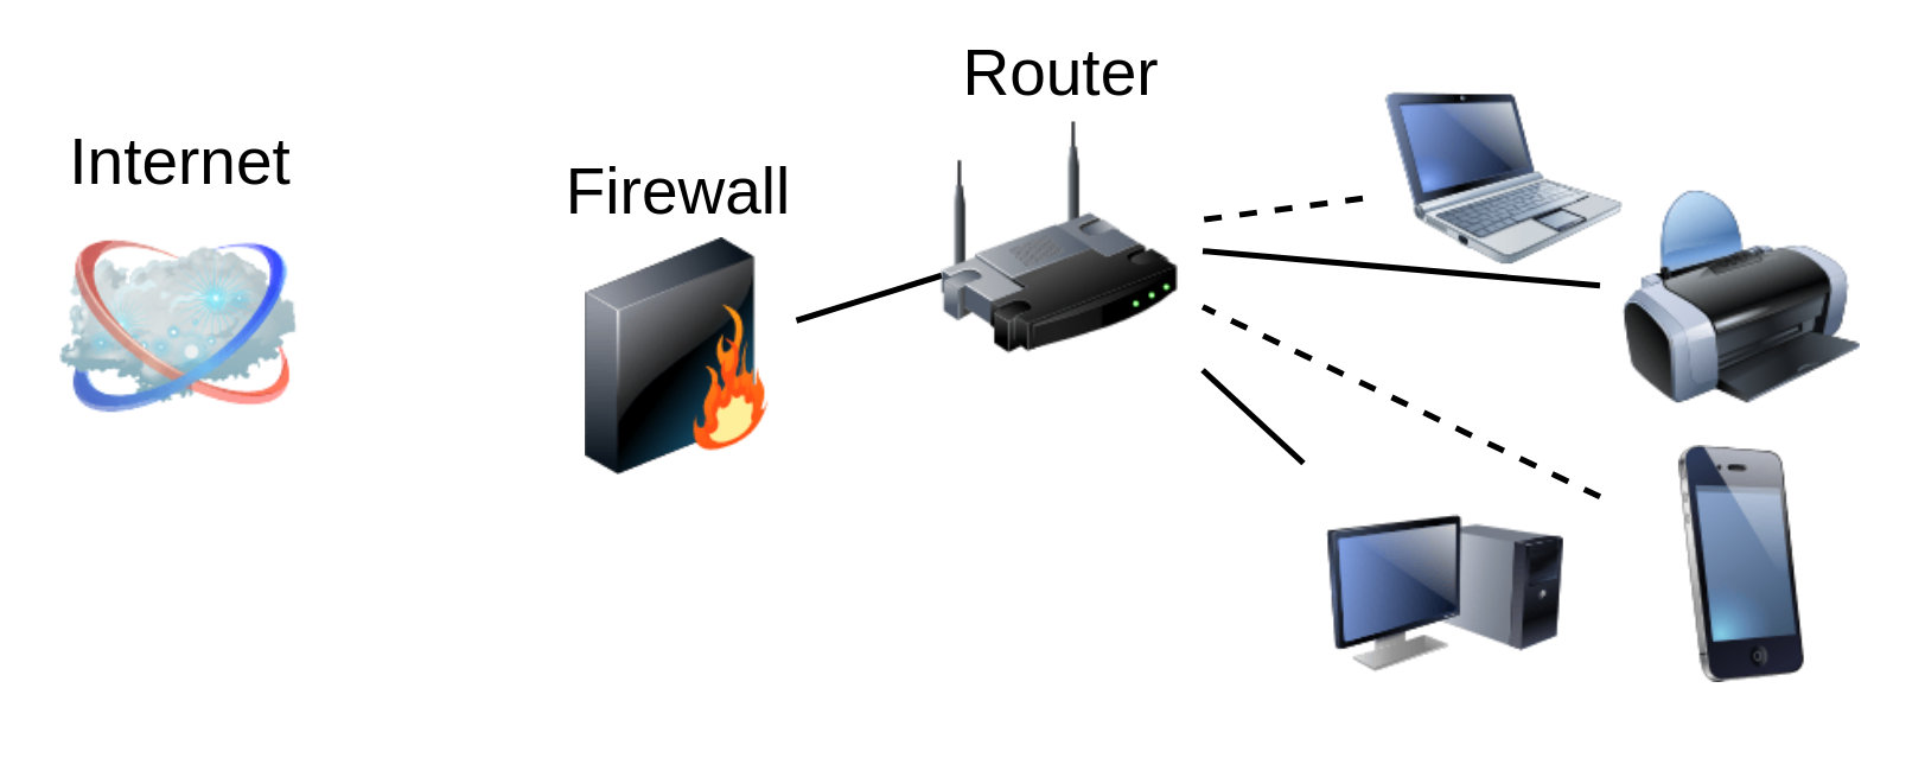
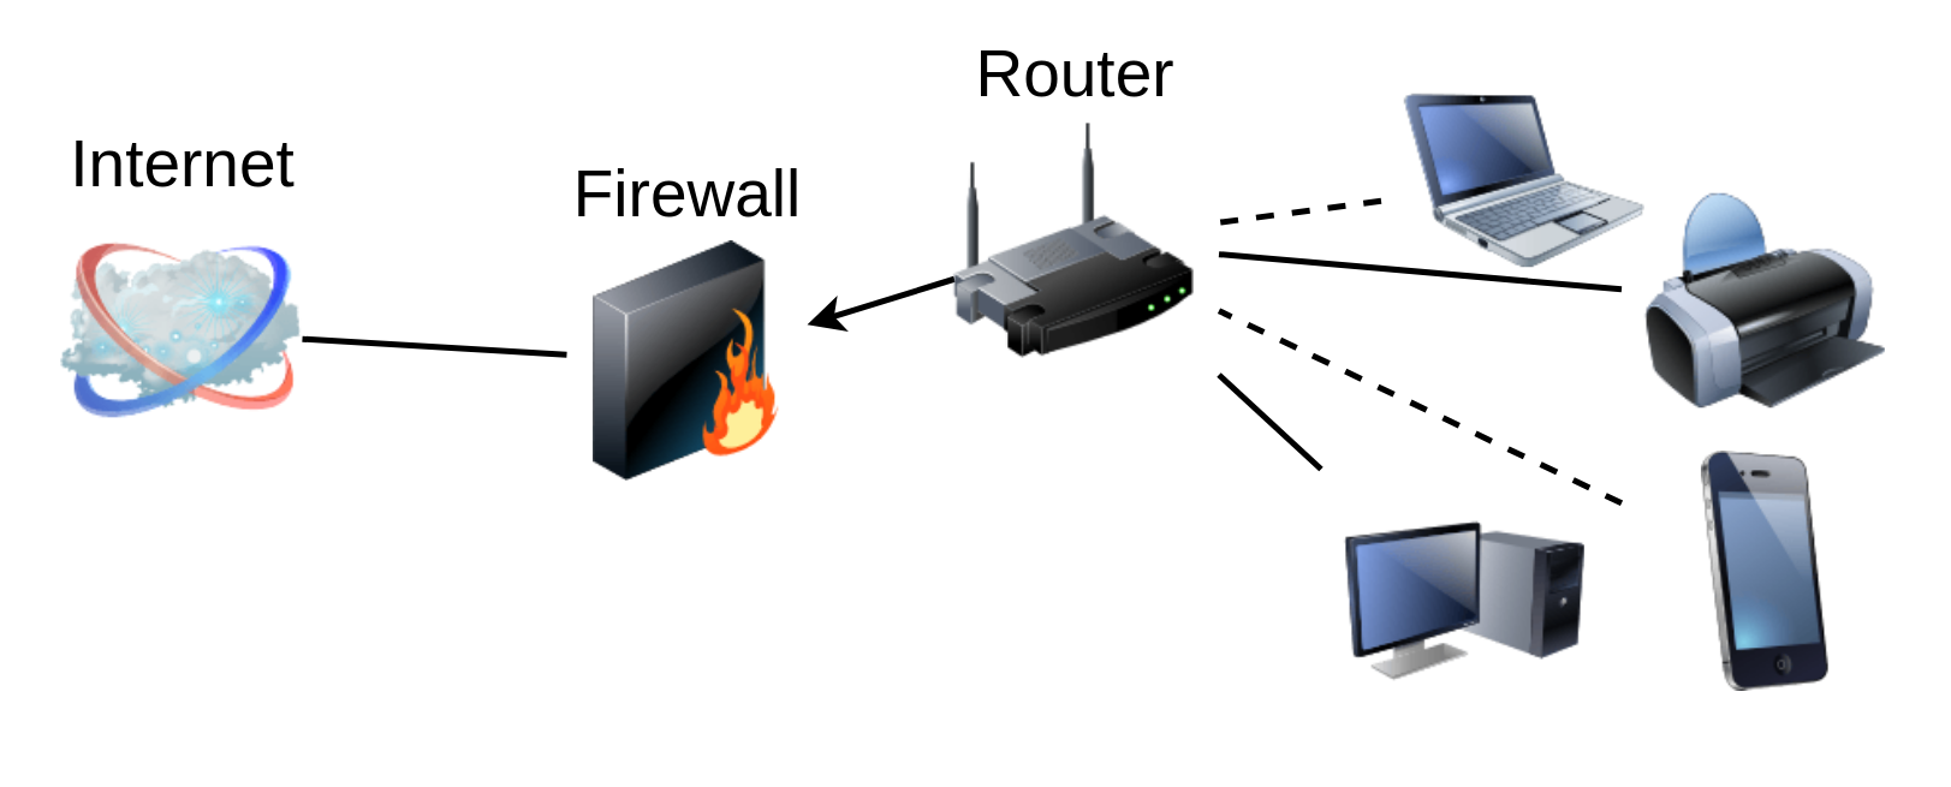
- <mxCell id="2" style="edgeStyle=none;rounded=0;html=1;labelBackgroundColor=none;endArrow=none;strokeWidth=2;fontFamily=Verdana;fontSize=22" parent="1" source="3" target="6" edge="1"><mxGeometry relative="1" as="geometry" /></mxCell>
+ <mxCell id="2" style="edgeStyle=none;rounded=0;html=1;labelBackgroundColor=none;endArrow=classic;strokeWidth=2;fontFamily=Verdana;fontSize=22;" parent="1" source="3" target="6" edge="1"><mxGeometry relative="1" as="geometry" /></mxCell>
+ <mxCell id="5" style="edgeStyle=none;rounded=0;html=1;labelBackgroundColor=none;endArrow=none;strokeWidth=2;fontFamily=Verdana;fontSize=22" parent="1" source="6" target="4" edge="1"><mxGeometry relative="1" as="geometry" /></mxCell>
